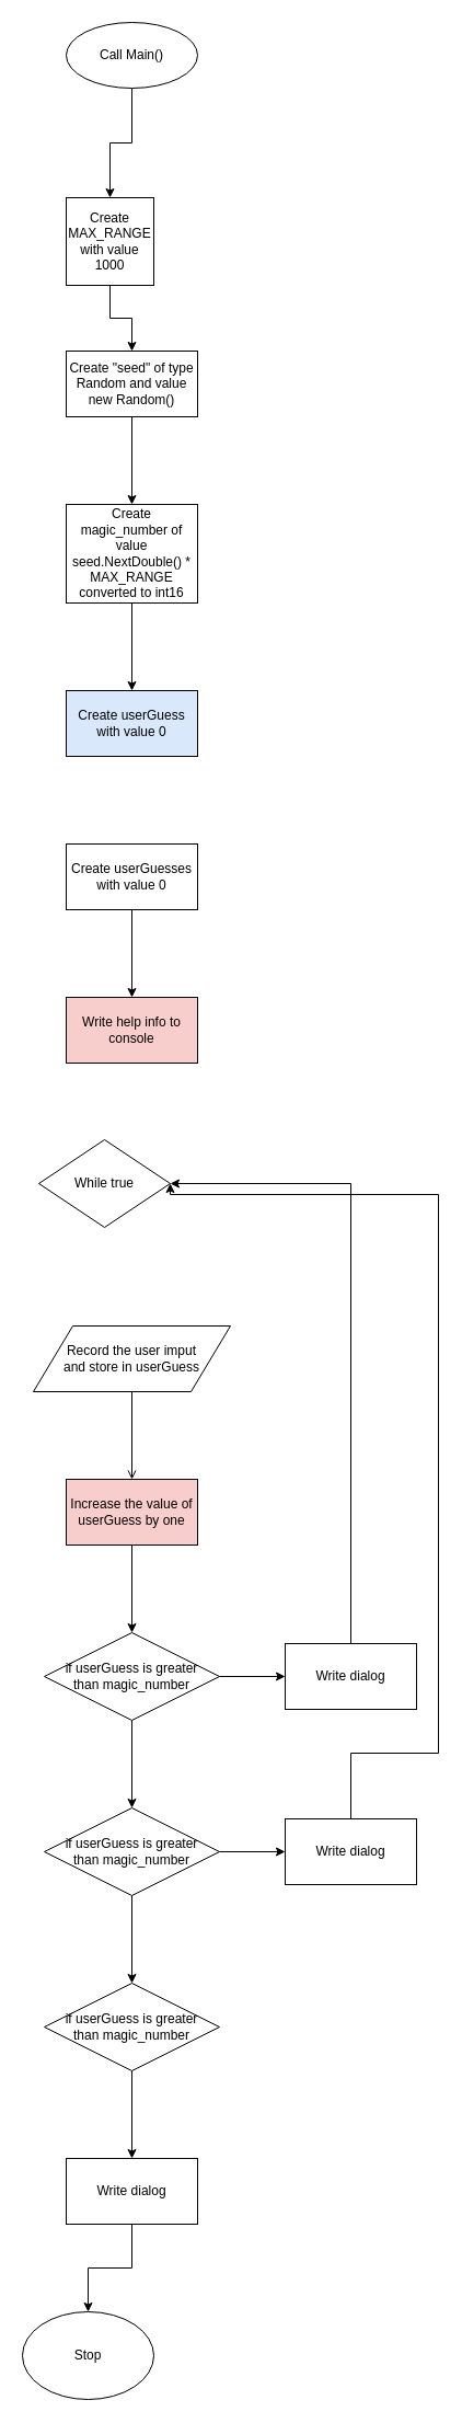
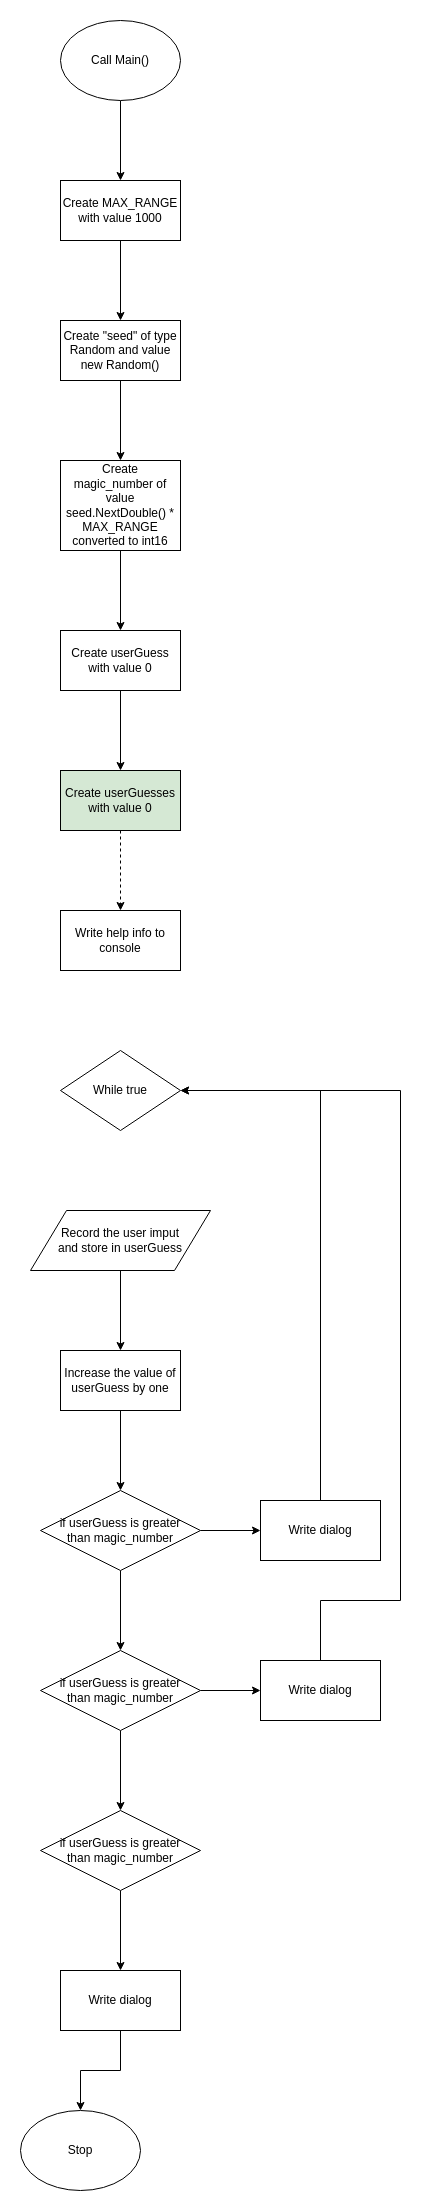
- <mxCell id="3" value="Call Main()" style="ellipse;whiteSpace=wrap;html=1;" vertex="1" parent="1"><mxGeometry x="60" y="20" width="120" height="60" as="geometry" /></mxCell>
+ <mxCell id="3" value="Call Main()" style="ellipse;whiteSpace=wrap;html=1;" vertex="1" parent="1"><mxGeometry x="60" y="20" width="120" height="80" as="geometry" /></mxCell>
- <mxCell id="5" value="Create MAX_RANGE with value 1000" style="rounded=0;whiteSpace=wrap;html=1;" vertex="1" parent="1"><mxGeometry x="60" y="180" width="80" height="80" as="geometry" /></mxCell>
+ <mxCell id="5" value="Create MAX_RANGE with value 1000" style="rounded=0;whiteSpace=wrap;html=1;" vertex="1" parent="1"><mxGeometry x="60" y="180" width="120" height="60" as="geometry" /></mxCell>
- <mxCell id="11" value="Create userGuess with value 0" style="rounded=0;whiteSpace=wrap;html=1;fillColor=#dae8fc;" vertex="1" parent="1"><mxGeometry x="60" y="630" width="120" height="60" as="geometry" /></mxCell>
+ <mxCell id="11" value="Create userGuess with value 0" style="rounded=0;whiteSpace=wrap;html=1;" vertex="1" parent="1"><mxGeometry x="60" y="630" width="120" height="60" as="geometry" /></mxCell>
+ <mxCell id="10" value="" style="edgeStyle=orthogonalEdgeStyle;rounded=0;orthogonalLoop=1;jettySize=auto;html=1;" edge="1" parent="1" source="11" target="13"><mxGeometry relative="1" as="geometry" /></mxCell>
- <mxCell id="13" value="Create userGuesses with value 0" style="rounded=0;whiteSpace=wrap;html=1;" vertex="1" parent="1"><mxGeometry x="60" y="770" width="120" height="60" as="geometry" /></mxCell>
+ <mxCell id="13" value="Create userGuesses with value 0" style="rounded=0;whiteSpace=wrap;html=1;fillColor=#d5e8d4;" vertex="1" parent="1"><mxGeometry x="60" y="770" width="120" height="60" as="geometry" /></mxCell>
- <mxCell id="12" value="" style="edgeStyle=orthogonalEdgeStyle;rounded=0;orthogonalLoop=1;jettySize=auto;html=1;" edge="1" parent="1" source="13" target="14"><mxGeometry relative="1" as="geometry" /></mxCell>
+ <mxCell id="12" value="" style="edgeStyle=orthogonalEdgeStyle;rounded=0;orthogonalLoop=1;jettySize=auto;html=1;dashed=1;" edge="1" parent="1" source="13" target="14"><mxGeometry relative="1" as="geometry" /></mxCell>
- <mxCell id="14" value="Write help info to console" style="rounded=0;whiteSpace=wrap;html=1;fillColor=#f8cecc;" vertex="1" parent="1"><mxGeometry x="60" y="910" width="120" height="60" as="geometry" /></mxCell>
+ <mxCell id="14" value="Write help info to console" style="rounded=0;whiteSpace=wrap;html=1;" vertex="1" parent="1"><mxGeometry x="60" y="910" width="120" height="60" as="geometry" /></mxCell>
- <mxCell id="15" value="While true" style="rhombus;whiteSpace=wrap;html=1;" vertex="1" parent="1"><mxGeometry x="35" y="1040" width="120" height="80" as="geometry" /></mxCell>
+ <mxCell id="15" value="While true" style="rhombus;whiteSpace=wrap;html=1;" vertex="1" parent="1"><mxGeometry x="60" y="1050" width="120" height="80" as="geometry" /></mxCell>
- <mxCell id="16" value="" style="edgeStyle=orthogonalEdgeStyle;rounded=0;orthogonalLoop=1;jettySize=auto;html=1;endArrow=open;" edge="1" parent="1" source="17" target="19"><mxGeometry relative="1" as="geometry" /></mxCell>
+ <mxCell id="16" value="" style="edgeStyle=orthogonalEdgeStyle;rounded=0;orthogonalLoop=1;jettySize=auto;html=1;" edge="1" parent="1" source="17" target="19"><mxGeometry relative="1" as="geometry" /></mxCell>
- <mxCell id="19" value="Increase the value of userGuess by one" style="rounded=0;whiteSpace=wrap;html=1;fillColor=#f8cecc;" vertex="1" parent="1"><mxGeometry x="60" y="1350" width="120" height="60" as="geometry" /></mxCell>
+ <mxCell id="19" value="Increase the value of userGuess by one" style="rounded=0;whiteSpace=wrap;html=1;" vertex="1" parent="1"><mxGeometry x="60" y="1350" width="120" height="60" as="geometry" /></mxCell>
